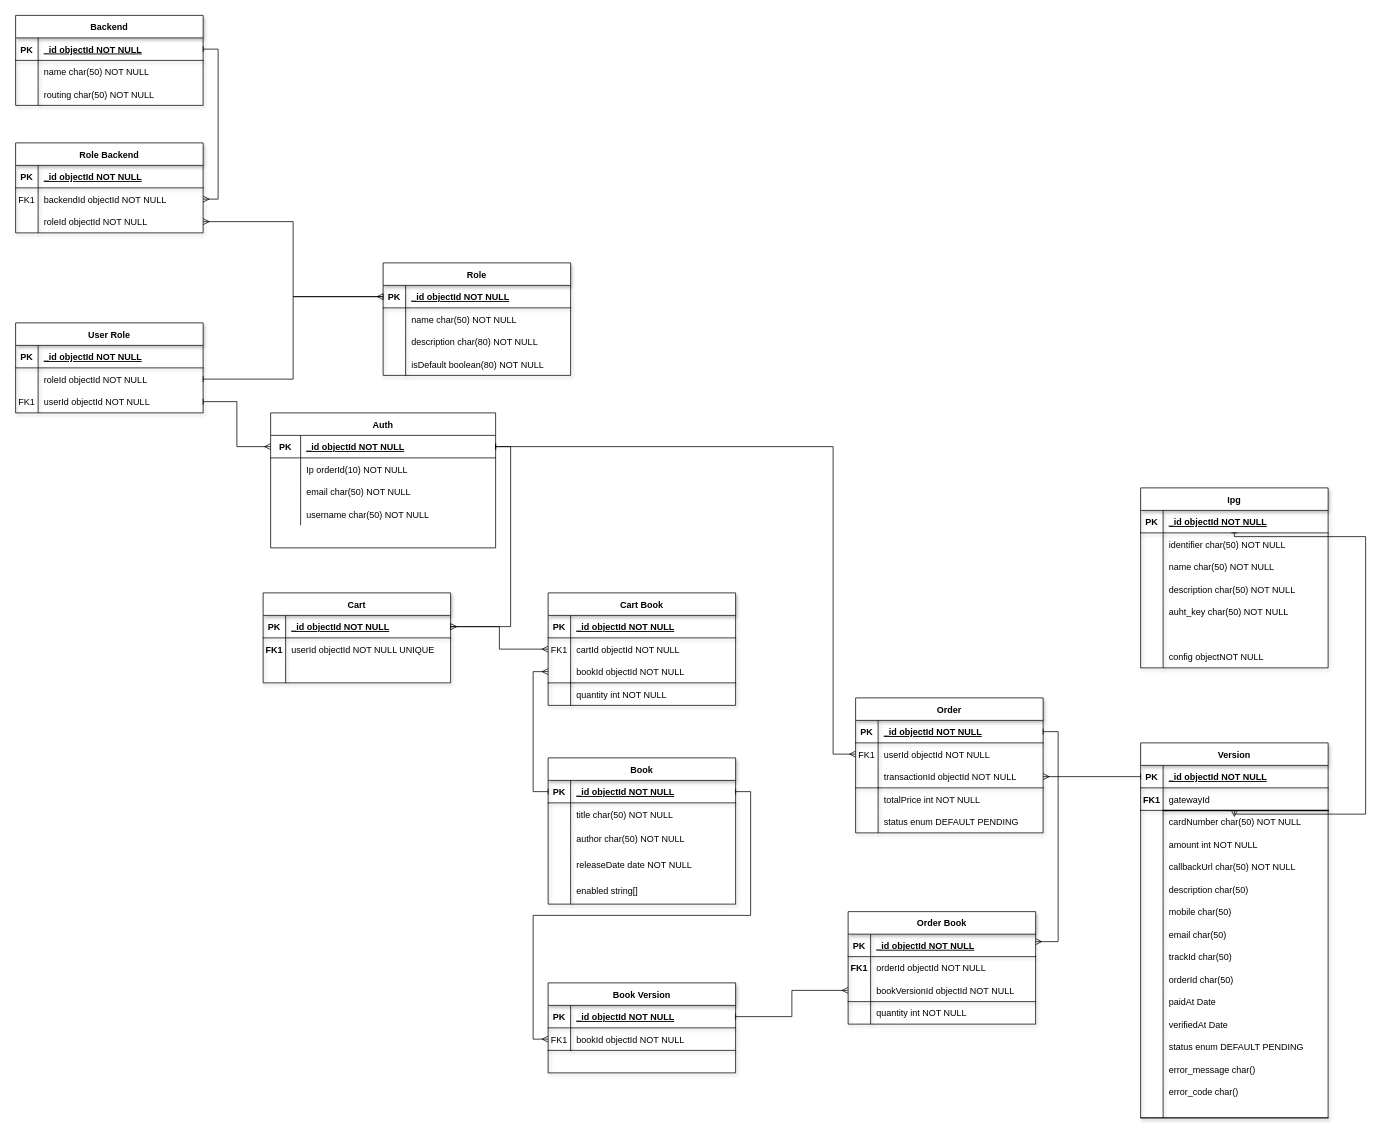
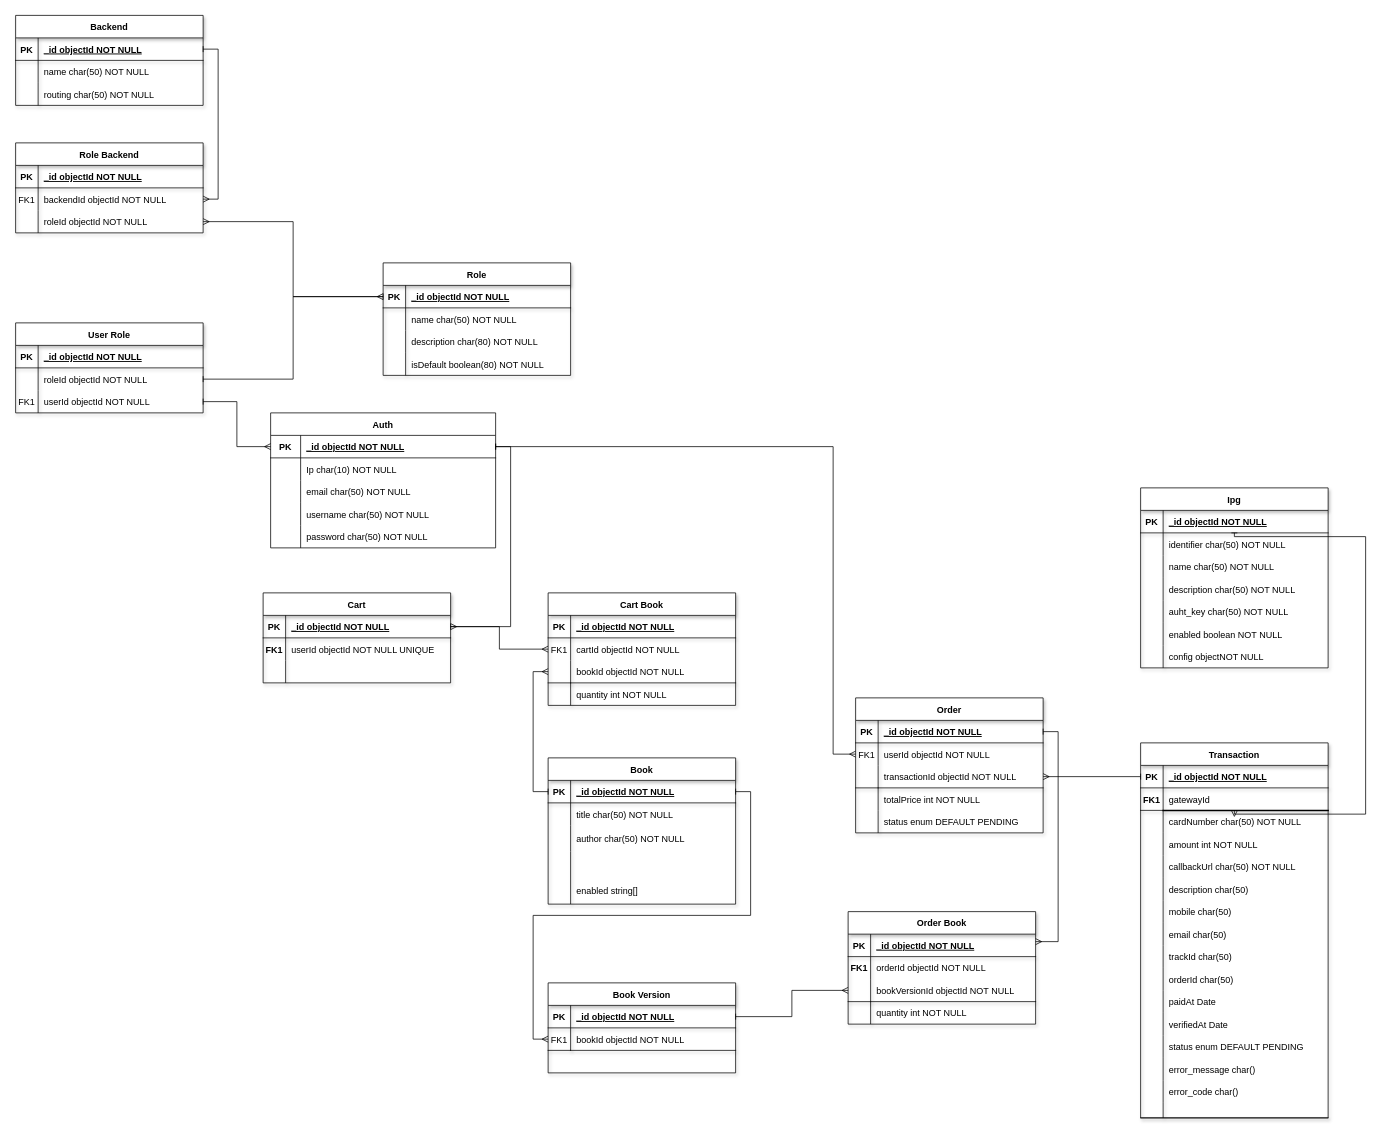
- <mxCell id="8" value="Ip orderId(10) NOT NULL" style="shape=partialRectangle;overflow=hidden;connectable=0;fillColor=none;top=0;left=0;bottom=0;right=0;align=left;spacingLeft=6;" vertex="1" parent="6"><mxGeometry x="40" width="260" height="30" as="geometry"><mxRectangle width="260" height="30" as="alternateBounds" /></mxGeometry></mxCell>
+ <mxCell id="8" value="Ip char(10) NOT NULL" style="shape=partialRectangle;overflow=hidden;connectable=0;fillColor=none;top=0;left=0;bottom=0;right=0;align=left;spacingLeft=6;" vertex="1" parent="6"><mxGeometry x="40" width="260" height="30" as="geometry"><mxRectangle width="260" height="30" as="alternateBounds" /></mxGeometry></mxCell>
+ <mxCell id="17" value="password char(50) NOT NULL" style="shape=partialRectangle;overflow=hidden;connectable=0;fillColor=none;top=0;left=0;bottom=0;right=0;align=left;spacingLeft=6;" parent="15" vertex="1"><mxGeometry x="40" width="260" height="30" as="geometry"><mxRectangle width="260" height="30" as="alternateBounds" /></mxGeometry></mxCell>
+ <mxCell id="82" value="enabled boolean NOT NULL" style="shape=partialRectangle;overflow=hidden;connectable=0;fillColor=none;top=0;left=0;bottom=0;right=0;align=left;spacingLeft=6;shadow=1;" vertex="1" parent="80"><mxGeometry x="30" width="220" height="30" as="geometry"><mxRectangle width="220" height="30" as="alternateBounds" /></mxGeometry></mxCell>
- <mxCell id="86" value="Version" style="shape=table;startSize=30;container=1;collapsible=1;childLayout=tableLayout;fixedRows=1;rowLines=0;fontStyle=1;align=center;resizeLast=1;shadow=1;" vertex="1" parent="1"><mxGeometry x="1520" y="990" width="250" height="500" as="geometry" /></mxCell>
+ <mxCell id="86" value="Transaction" style="shape=table;startSize=30;container=1;collapsible=1;childLayout=tableLayout;fixedRows=1;rowLines=0;fontStyle=1;align=center;resizeLast=1;shadow=1;" vertex="1" parent="1"><mxGeometry x="1520" y="990" width="250" height="500" as="geometry" /></mxCell>
- <mxCell id="147" value="releaseDate date NOT NULL" style="shape=partialRectangle;overflow=hidden;connectable=0;fillColor=none;top=0;left=0;bottom=0;right=0;align=left;spacingLeft=6;shadow=1;" vertex="1" parent="145"><mxGeometry x="30" width="220" height="35" as="geometry"><mxRectangle width="220" height="35" as="alternateBounds" /></mxGeometry></mxCell>
